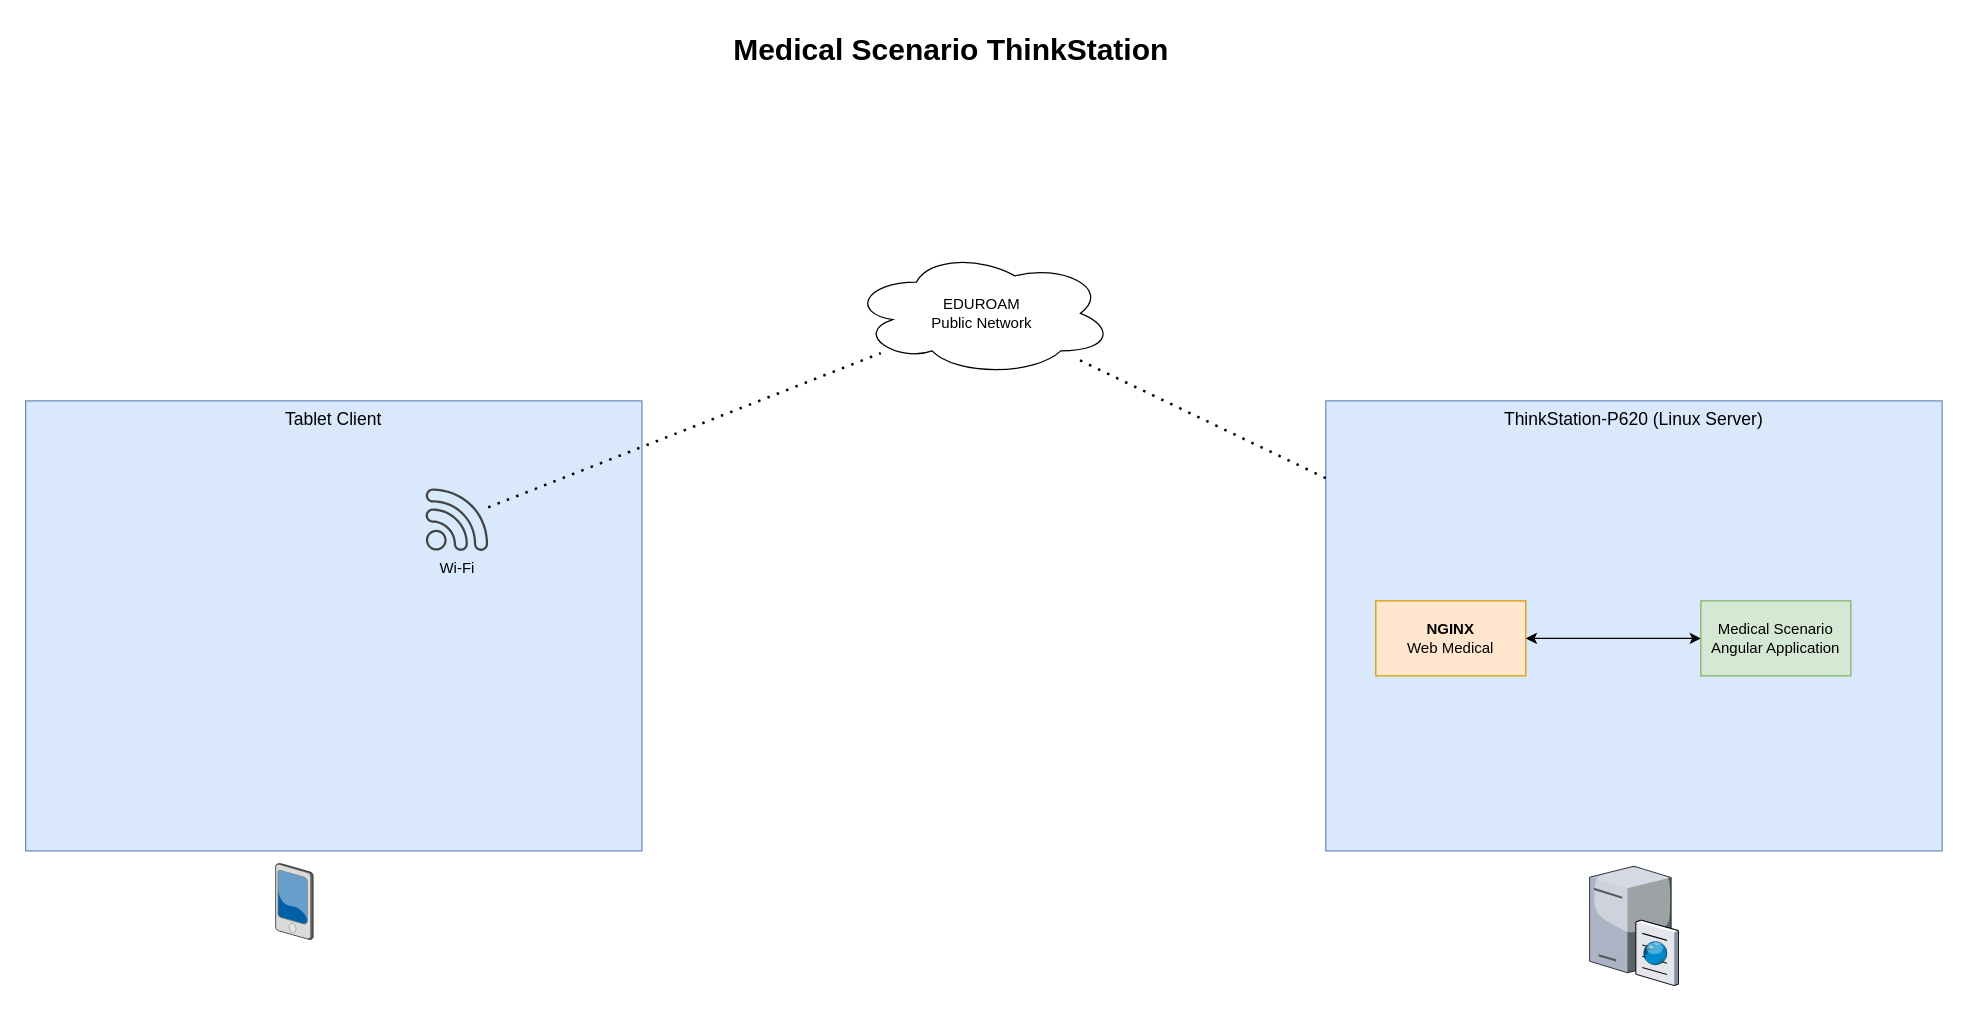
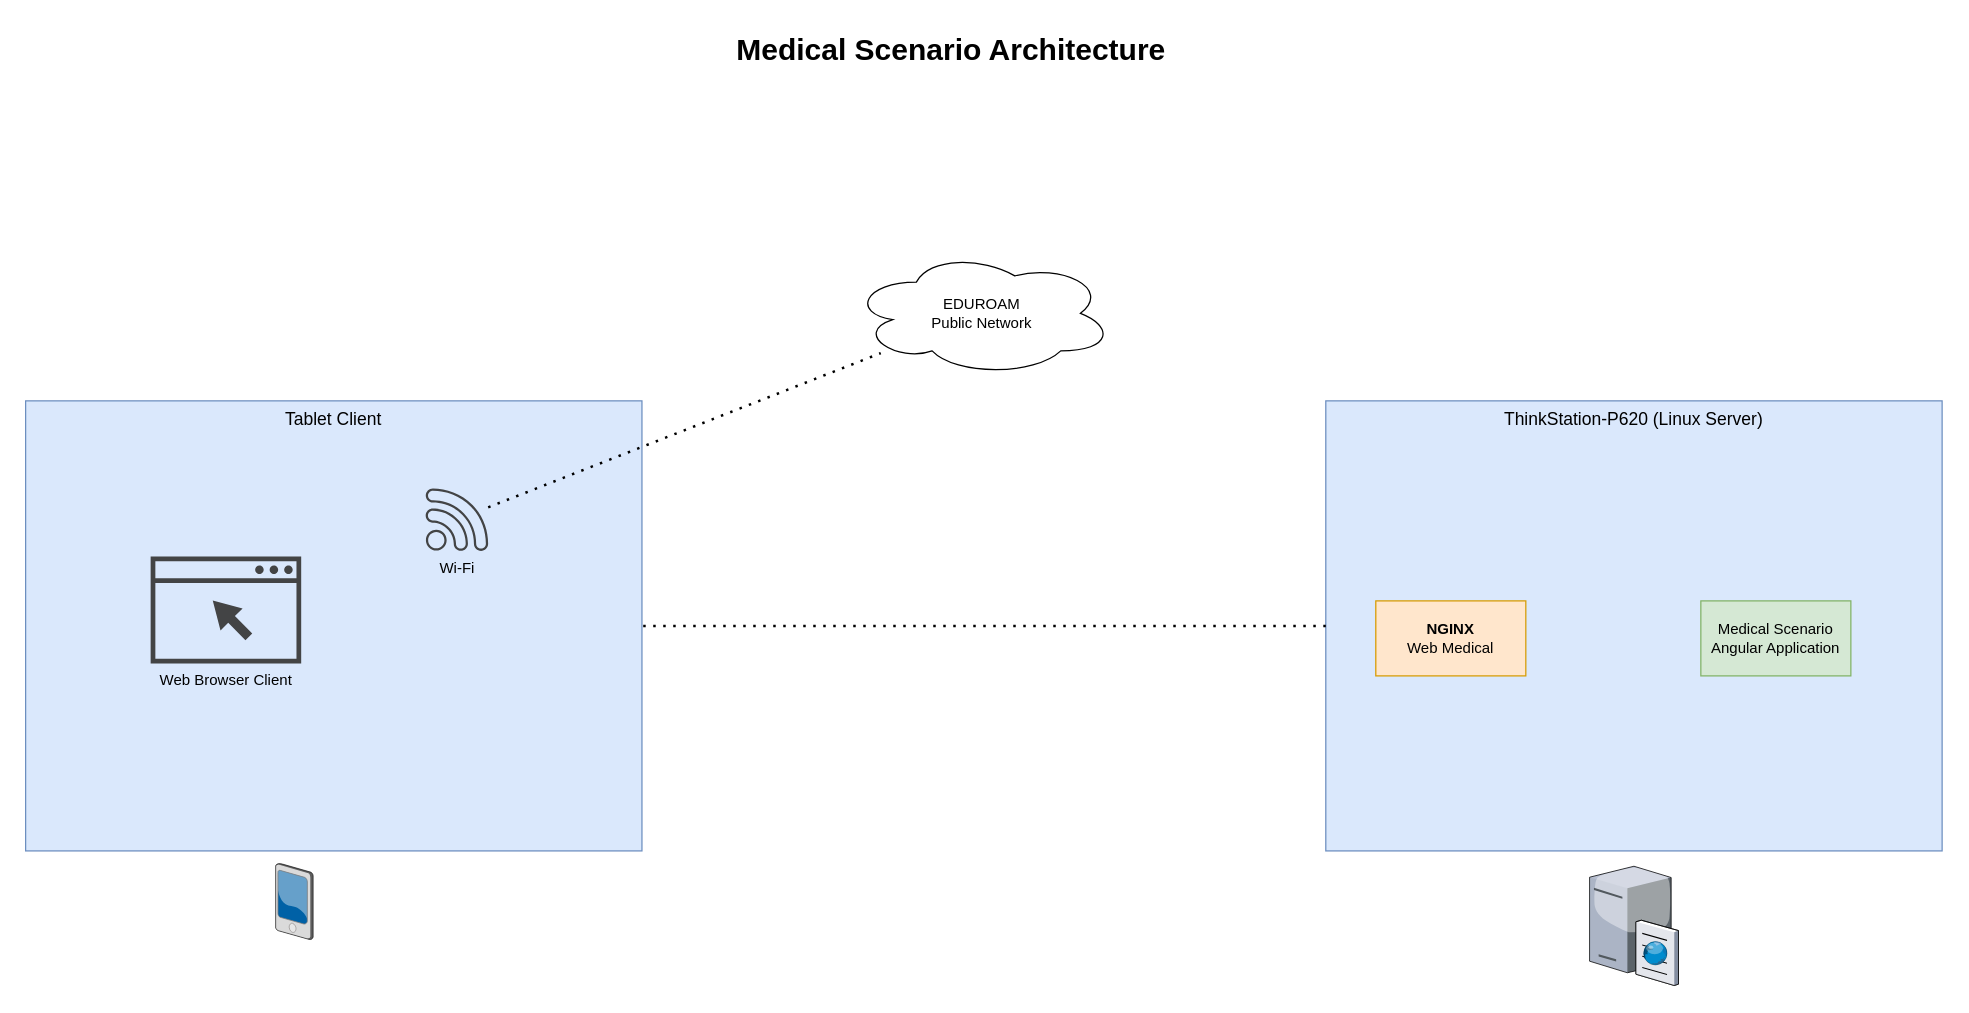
- <mxCell id="6" value="Medical Scenario ThinkStation" style="text;strokeColor=none;fillColor=none;html=1;fontSize=24;fontStyle=1;verticalAlign=middle;align=center;" parent="1" vertex="1"><mxGeometry x="329" y="20" width="861" height="40" as="geometry" /></mxCell>
+ <mxCell id="6" value="Medical Scenario Architecture" style="text;strokeColor=none;fillColor=none;html=1;fontSize=24;fontStyle=1;verticalAlign=middle;align=center;" parent="1" vertex="1"><mxGeometry x="329" y="20" width="861" height="40" as="geometry" /></mxCell>
- <mxCell id="10" value="" style="endArrow=none;dashed=1;html=1;dashPattern=1 3;strokeWidth=2;rounded=0;" edge="1" parent="1" source="3" target="8"><mxGeometry width="50" height="50" relative="1" as="geometry"><mxPoint x="680" y="720" as="sourcePoint" /><mxPoint x="730" y="670" as="targetPoint" /></mxGeometry></mxCell>
+ <mxCell id="10" value="" style="endArrow=none;dashed=1;html=1;dashPattern=1 3;strokeWidth=2;rounded=0;" edge="1" parent="1" source="3" target="2"><mxGeometry width="50" height="50" relative="1" as="geometry"><mxPoint x="680" y="720" as="sourcePoint" /><mxPoint x="730" y="670" as="targetPoint" /></mxGeometry></mxCell>
+ <mxCell id="13" value="Web Browser Client" style="sketch=0;pointerEvents=1;shadow=0;dashed=0;html=1;strokeColor=none;fillColor=#434445;aspect=fixed;labelPosition=center;verticalLabelPosition=bottom;verticalAlign=top;align=center;outlineConnect=0;shape=mxgraph.vvd.web_browser;" vertex="1" parent="1"><mxGeometry x="120" y="444.5" width="120.42" height="85.5" as="geometry" /></mxCell>
- <mxCell id="12" value="" style="endArrow=classic;startArrow=classic;html=1;rounded=0;" edge="1" parent="1" source="9" target="11"><mxGeometry width="50" height="50" relative="1" as="geometry"><mxPoint x="680" y="720" as="sourcePoint" /><mxPoint x="730" y="670" as="targetPoint" /></mxGeometry></mxCell>
